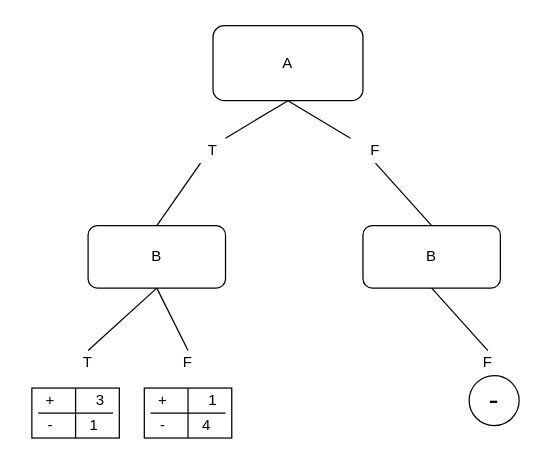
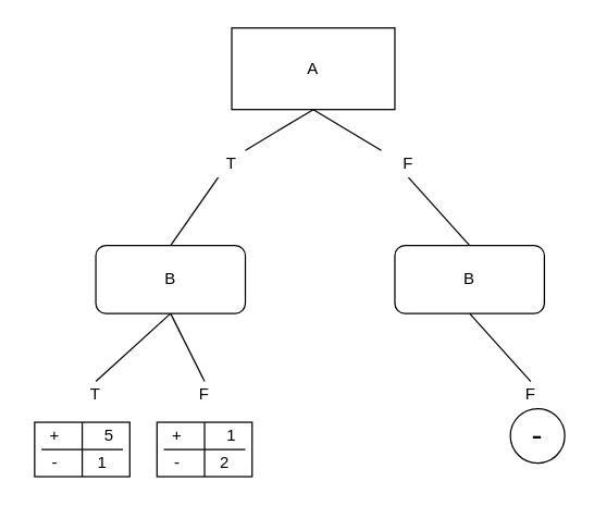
- <mxCell id="2" value="A" style="rounded=1;whiteSpace=wrap;html=1;" vertex="1" parent="1"><mxGeometry x="170" y="20" width="120" height="60" as="geometry" /></mxCell>
+ <mxCell id="2" value="A" style="whiteSpace=wrap;html=1;rounded=0;" vertex="1" parent="1"><mxGeometry x="170" y="20" width="120" height="60" as="geometry" /></mxCell>
- <mxCell id="26" value="3" style="text;html=1;strokeColor=none;fillColor=none;align=center;verticalAlign=middle;whiteSpace=wrap;rounded=0;" vertex="1" parent="1"><mxGeometry x="60" y="310" width="40" height="20" as="geometry" /></mxCell>
+ <mxCell id="26" value="5" style="text;html=1;strokeColor=none;fillColor=none;align=center;verticalAlign=middle;whiteSpace=wrap;rounded=0;" vertex="1" parent="1"><mxGeometry x="60" y="310" width="40" height="20" as="geometry" /></mxCell>
- <mxCell id="18" value="4" style="text;html=1;strokeColor=none;fillColor=none;align=center;verticalAlign=middle;whiteSpace=wrap;rounded=0;" vertex="1" parent="1"><mxGeometry x="145" y="330" width="40" height="20" as="geometry" /></mxCell>
+ <mxCell id="18" value="2" style="text;html=1;strokeColor=none;fillColor=none;align=center;verticalAlign=middle;whiteSpace=wrap;rounded=0;" vertex="1" parent="1"><mxGeometry x="145" y="330" width="40" height="20" as="geometry" /></mxCell>
